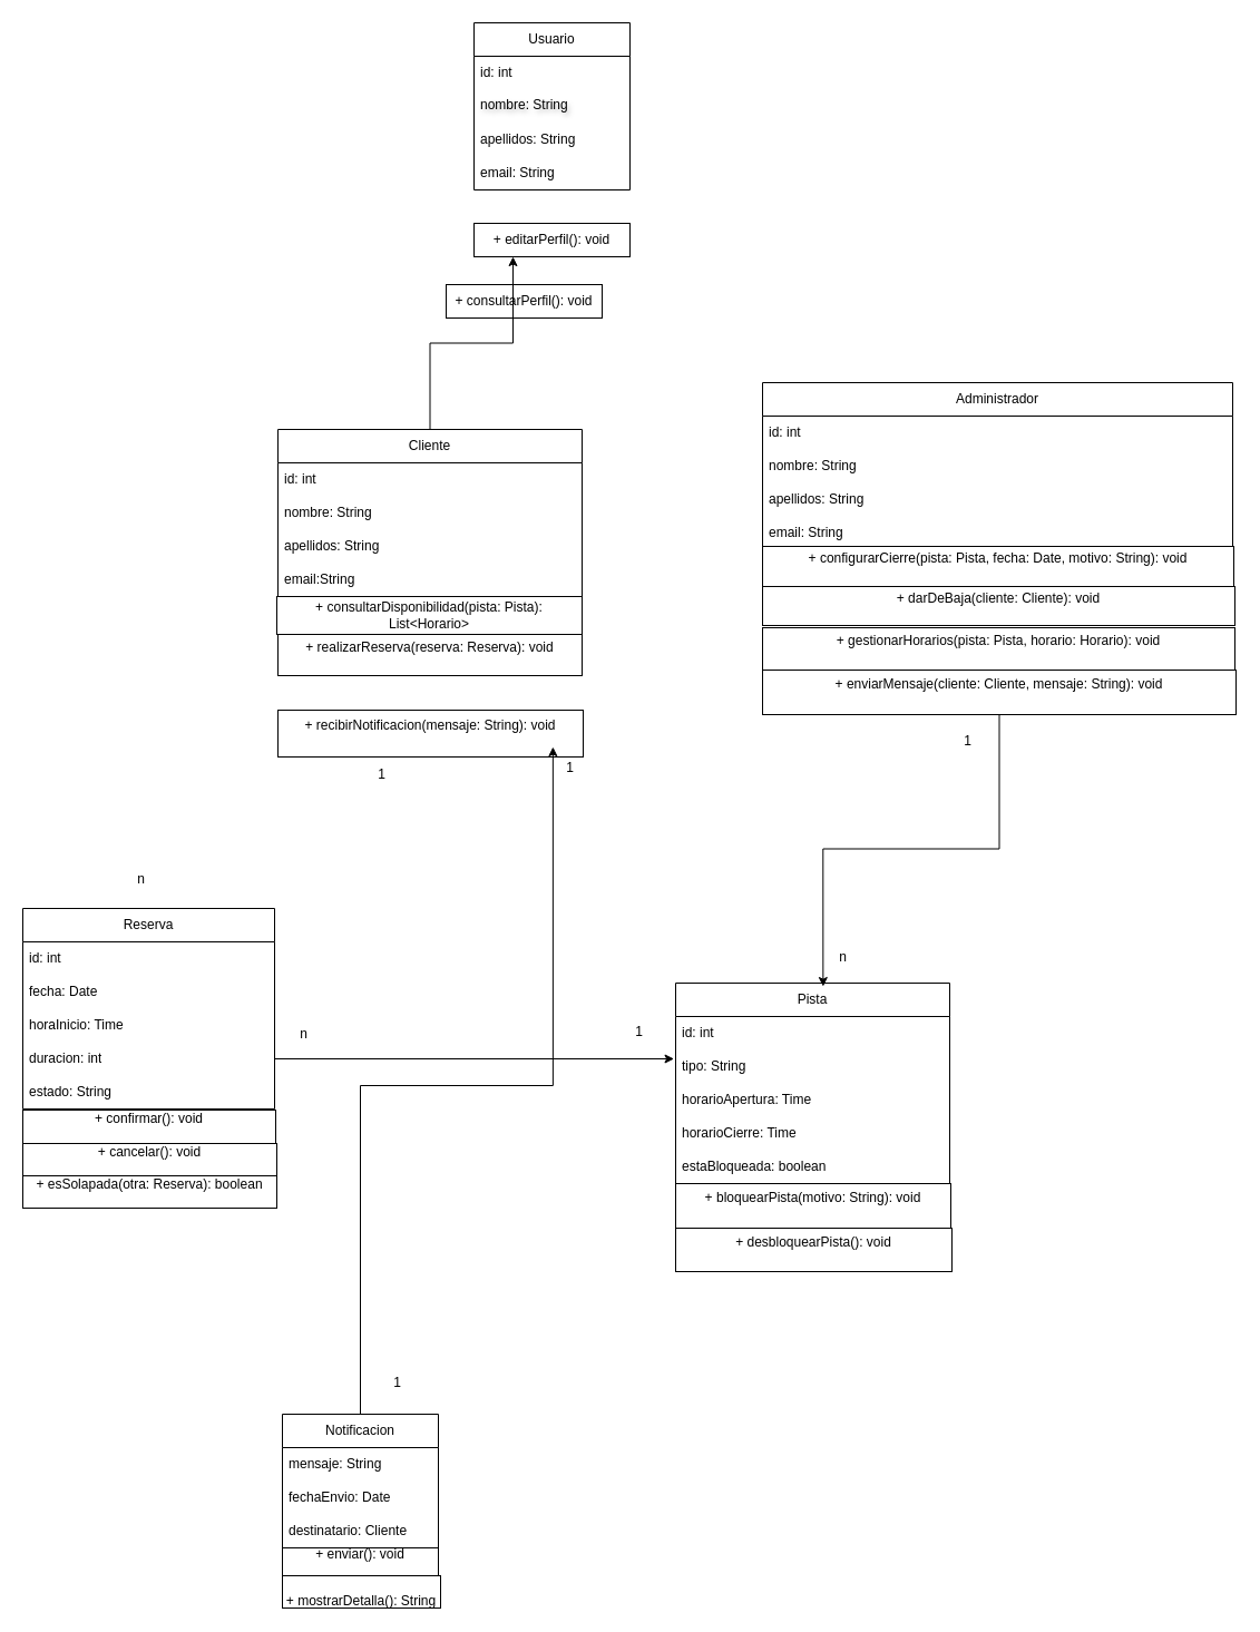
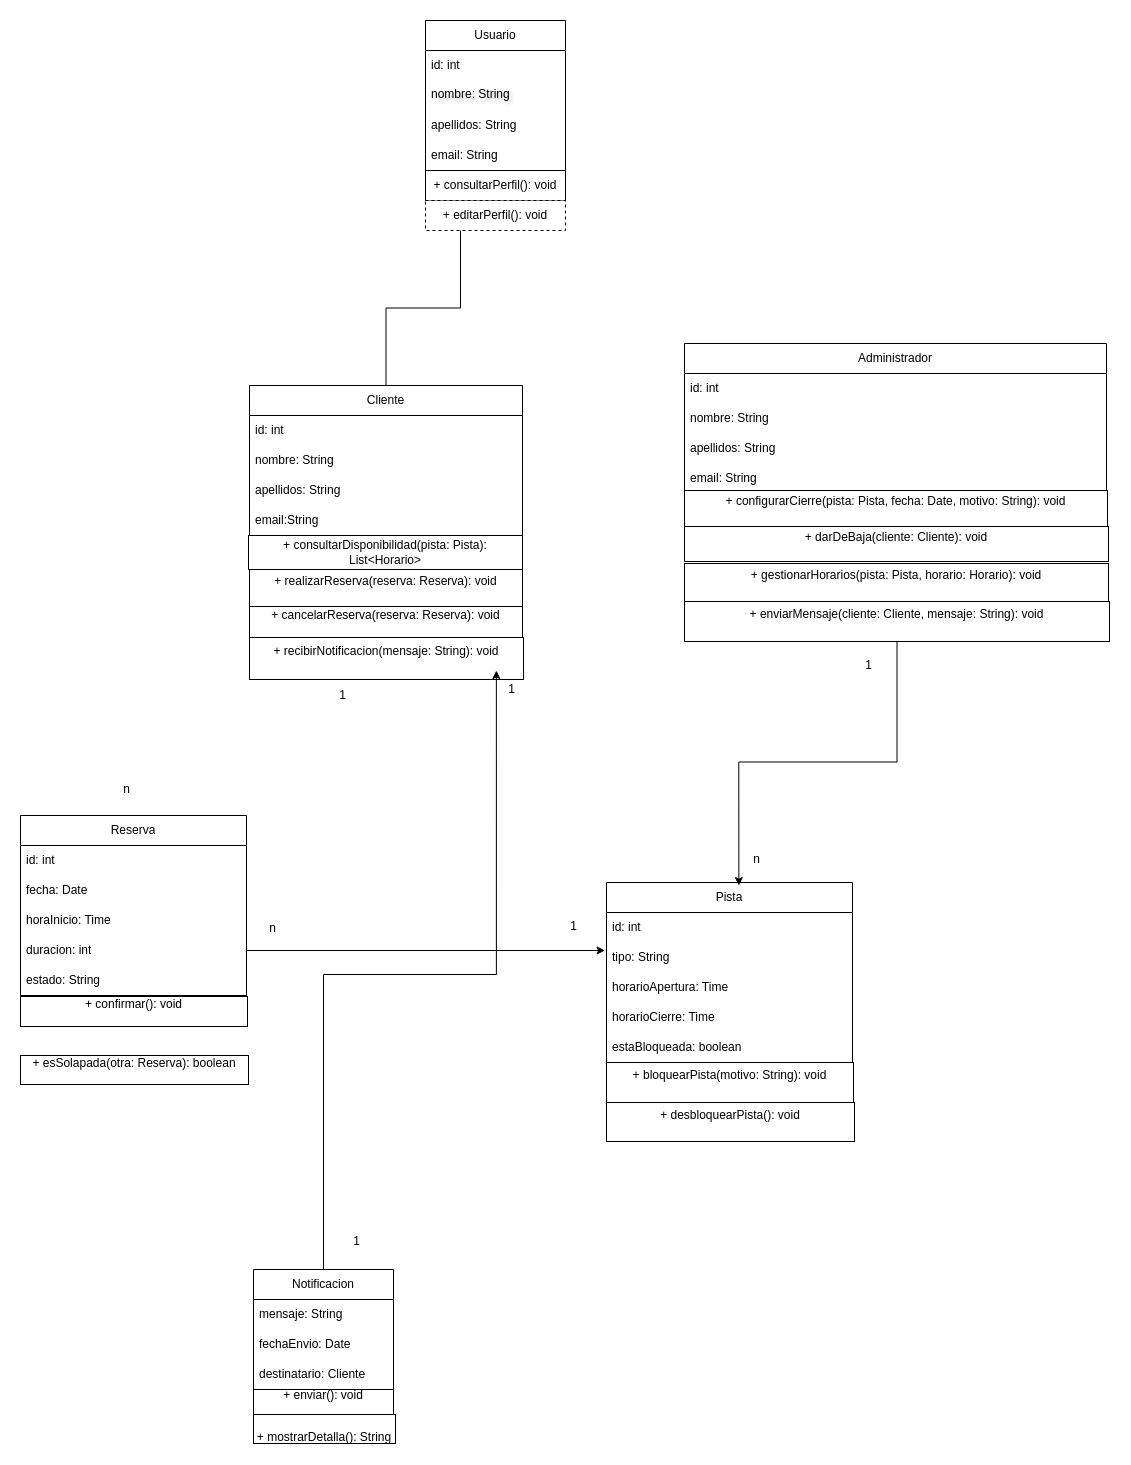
- <mxCell id="8" value="+ editarPerfil(): void" style="rounded=0;whiteSpace=wrap;html=1;" parent="1" vertex="1"><mxGeometry x="425" y="200" width="140" height="30" as="geometry" /></mxCell>
+ <mxCell id="8" value="+ editarPerfil(): void" style="rounded=0;whiteSpace=wrap;html=1;dashed=1;" parent="1" vertex="1"><mxGeometry x="425" y="200" width="140" height="30" as="geometry" /></mxCell>
- <mxCell id="9" style="edgeStyle=orthogonalEdgeStyle;rounded=0;orthogonalLoop=1;jettySize=auto;html=1;exitX=0.5;exitY=0;exitDx=0;exitDy=0;entryX=0.25;entryY=1;entryDx=0;entryDy=0;" edge="1" parent="1" source="10" target="8"><mxGeometry relative="1" as="geometry" /></mxCell>
+ <mxCell id="9" style="edgeStyle=orthogonalEdgeStyle;rounded=0;orthogonalLoop=1;jettySize=auto;html=1;exitX=0.5;exitY=0;exitDx=0;exitDy=0;entryX=0.25;entryY=1;entryDx=0;entryDy=0;endArrow=none;" edge="1" parent="1" source="10" target="8"><mxGeometry relative="1" as="geometry" /></mxCell>
- <mxCell id="7" value="+ consultarPerfil(): void" style="rounded=0;whiteSpace=wrap;html=1;" parent="1" vertex="1"><mxGeometry x="400" y="255" width="140" height="30" as="geometry" /></mxCell>
+ <mxCell id="7" value="+ consultarPerfil(): void" style="rounded=0;whiteSpace=wrap;html=1;" parent="1" vertex="1"><mxGeometry x="425" y="170" width="140" height="30" as="geometry" /></mxCell>
+ <mxCell id="17" value="&#10;+ cancelarReserva(reserva: Reserva): void&#10;&#10;" style="rounded=0;whiteSpace=wrap;html=1;" parent="1" vertex="1"><mxGeometry x="249" y="606" width="273" height="31" as="geometry" /></mxCell>
- <mxCell id="43" value="&#10;+ cancelar(): void&#10;&#10;" style="rounded=0;whiteSpace=wrap;html=1;" parent="1" vertex="1"><mxGeometry x="20" y="1026" width="228" height="29" as="geometry" /></mxCell>
